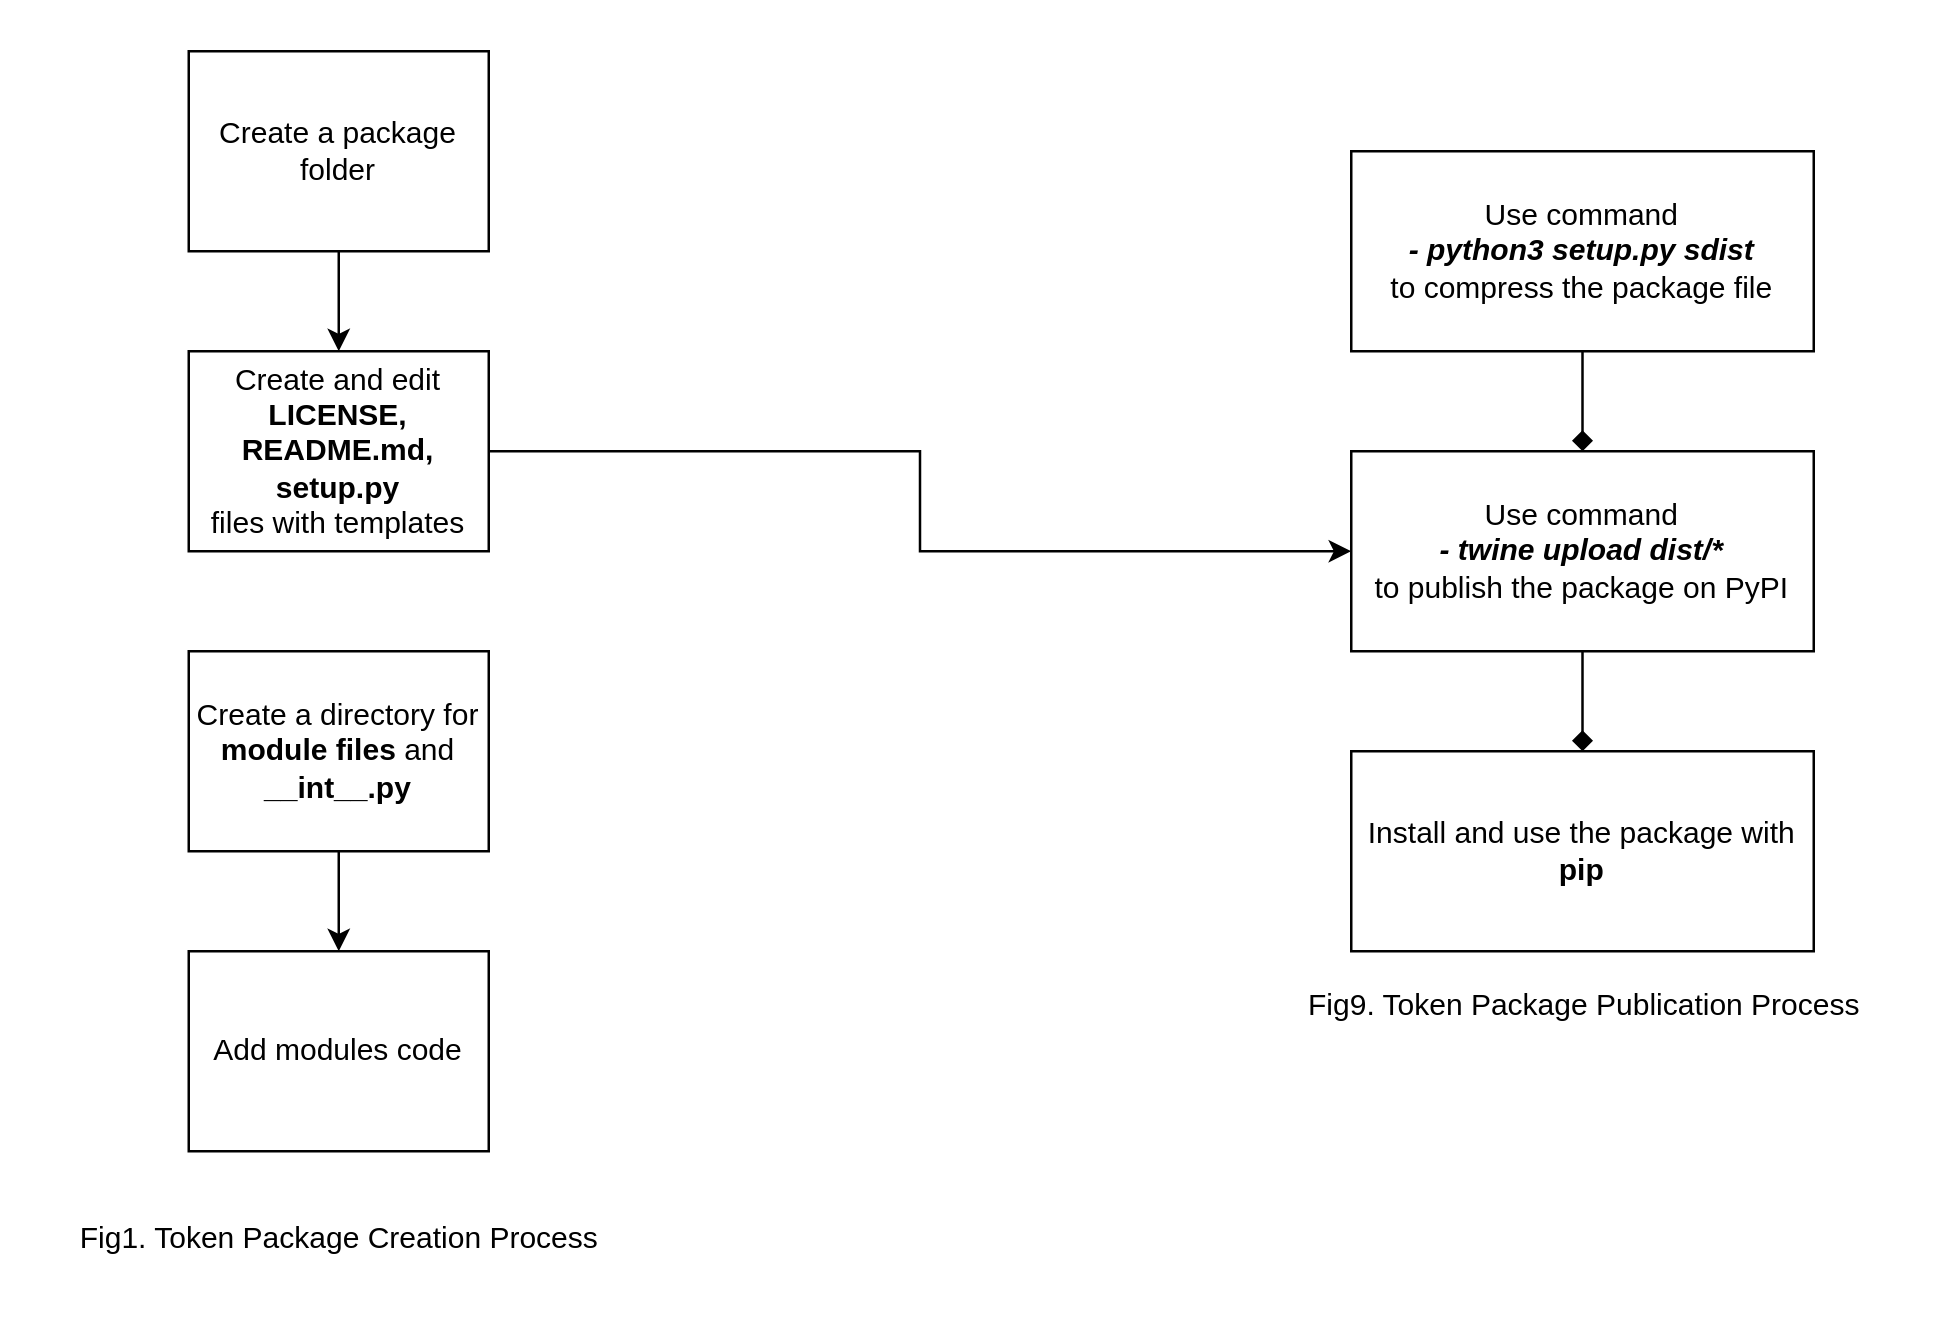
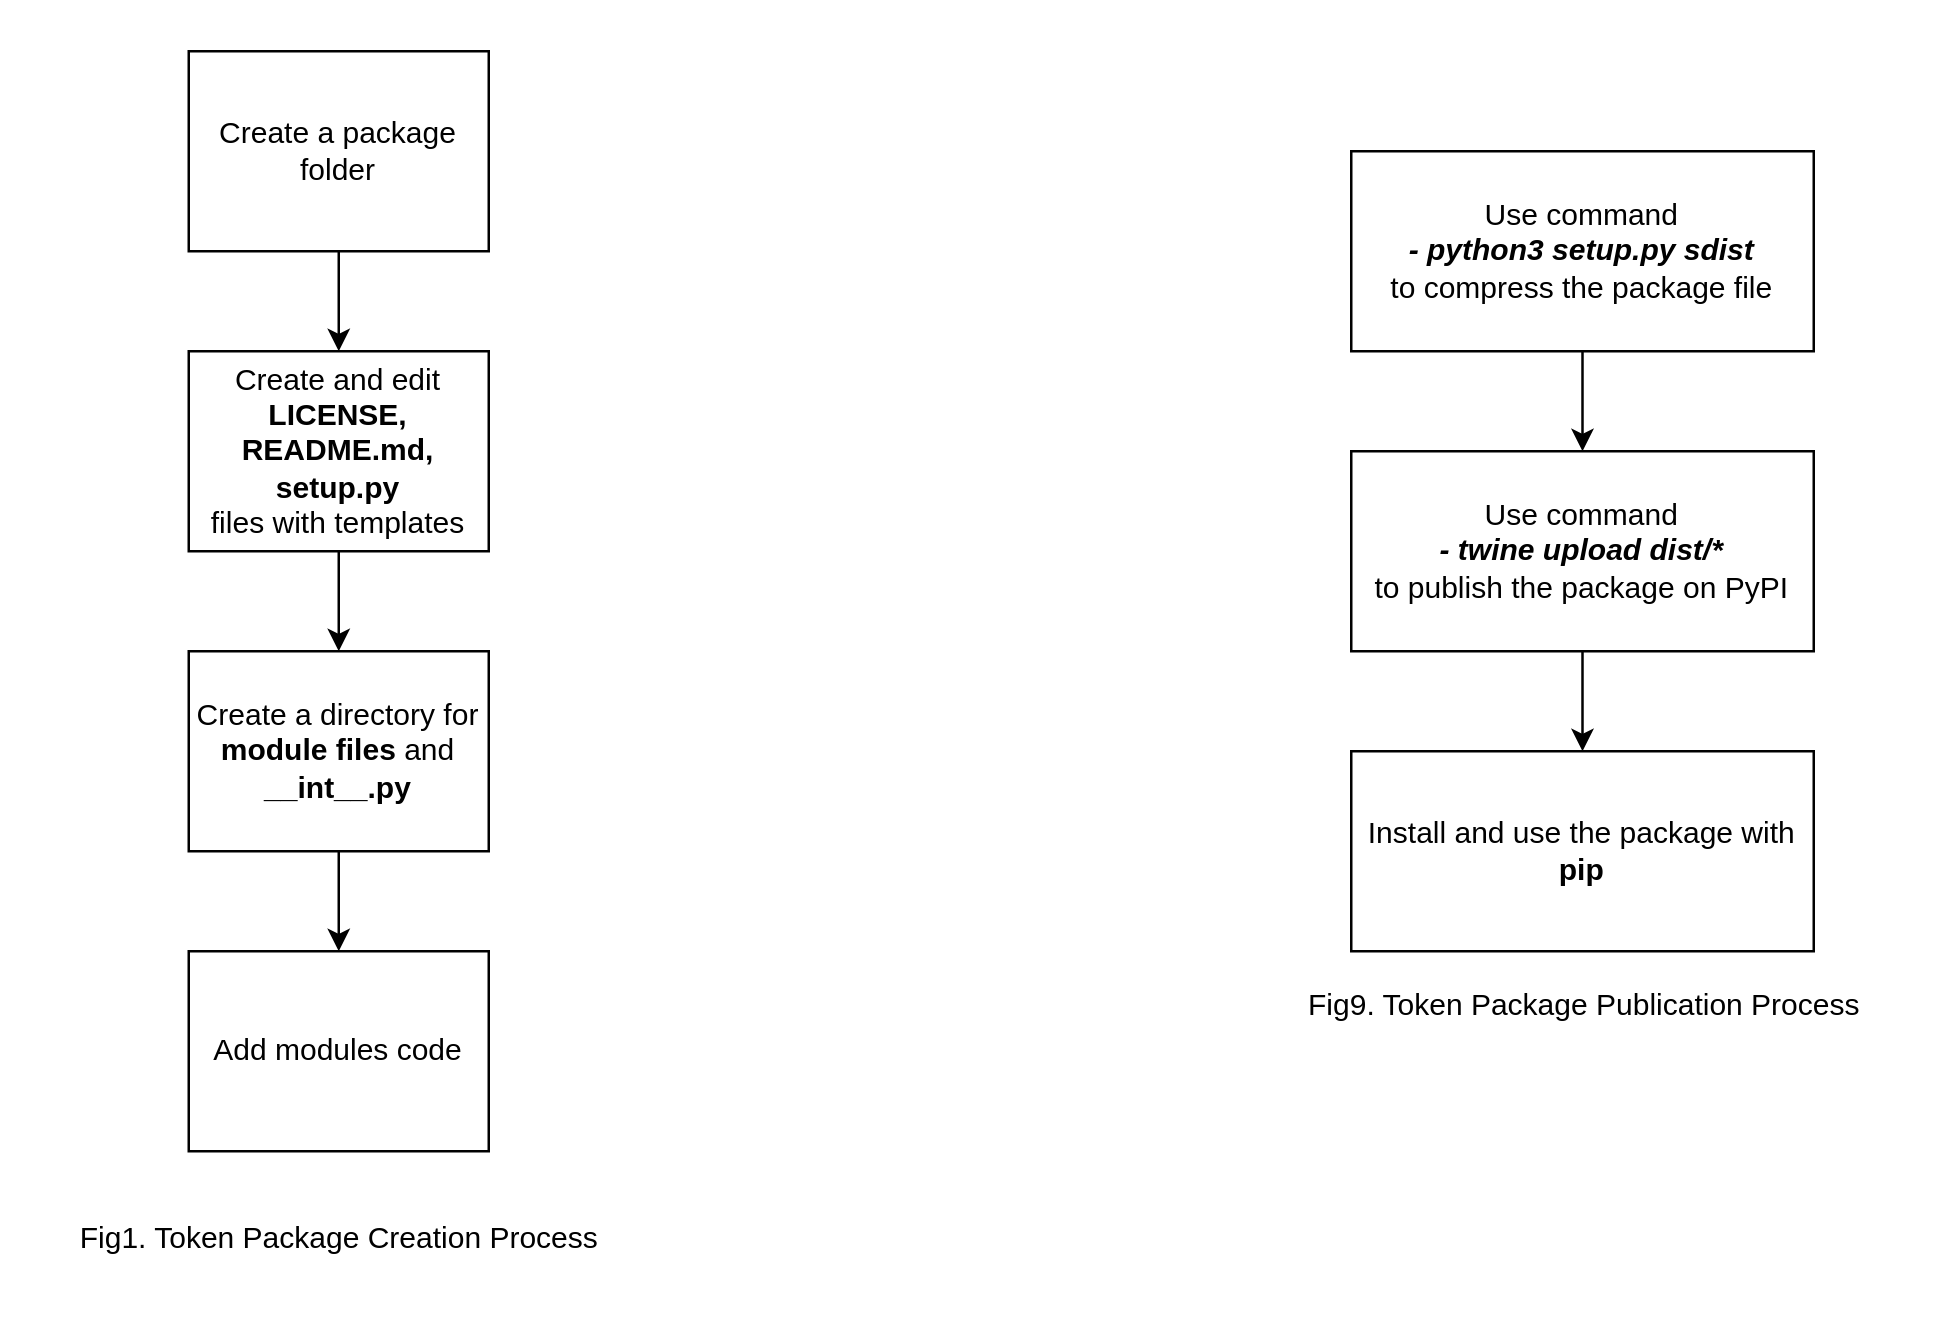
- <mxCell id="10" value="" style="edgeStyle=orthogonalEdgeStyle;rounded=0;orthogonalLoop=1;jettySize=auto;html=1;endArrow=diamond;" parent="1" source="11" target="13" edge="1"><mxGeometry relative="1" as="geometry" /></mxCell>
+ <mxCell id="10" value="" style="edgeStyle=orthogonalEdgeStyle;rounded=0;orthogonalLoop=1;jettySize=auto;html=1;" parent="1" source="11" target="13" edge="1"><mxGeometry relative="1" as="geometry" /></mxCell>
- <mxCell id="4" value="" style="edgeStyle=orthogonalEdgeStyle;rounded=0;orthogonalLoop=1;jettySize=auto;html=1;" parent="1" source="5" target="13" edge="1"><mxGeometry relative="1" as="geometry" /></mxCell>
+ <mxCell id="4" value="" style="edgeStyle=orthogonalEdgeStyle;rounded=0;orthogonalLoop=1;jettySize=auto;html=1;" parent="1" source="5" target="7" edge="1"><mxGeometry relative="1" as="geometry" /></mxCell>
- <mxCell id="12" value="" style="edgeStyle=orthogonalEdgeStyle;rounded=0;orthogonalLoop=1;jettySize=auto;html=1;endArrow=diamond;" parent="1" source="13" target="14" edge="1"><mxGeometry relative="1" as="geometry" /></mxCell>
+ <mxCell id="12" value="" style="edgeStyle=orthogonalEdgeStyle;rounded=0;orthogonalLoop=1;jettySize=auto;html=1;" parent="1" source="13" target="14" edge="1"><mxGeometry relative="1" as="geometry" /></mxCell>
